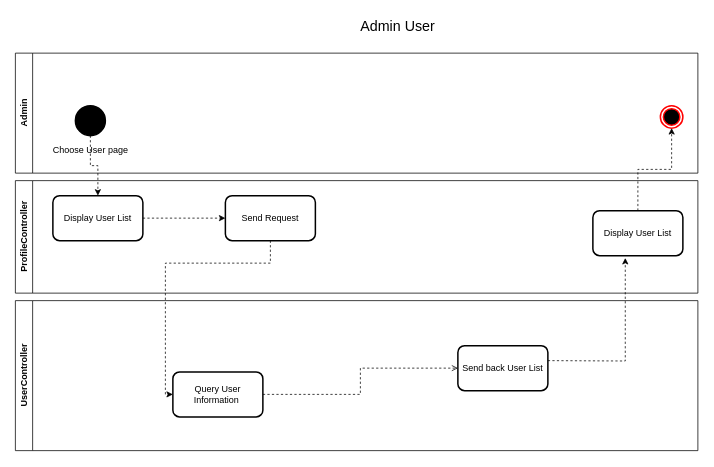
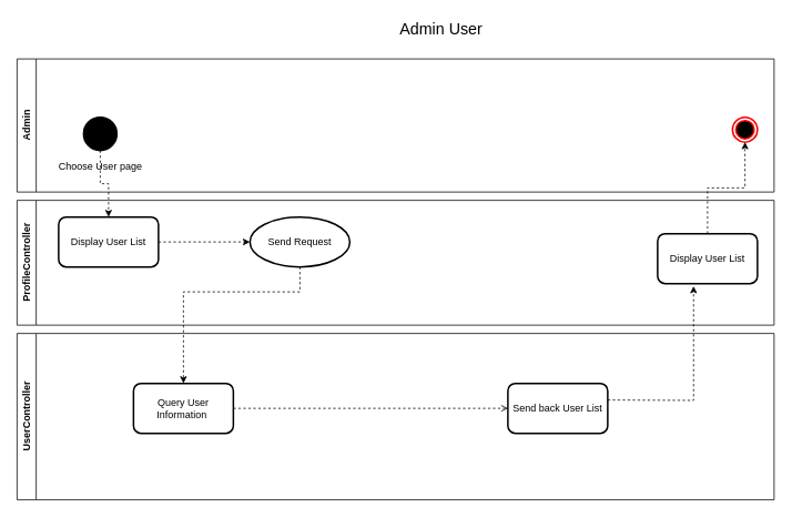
- <mxCell id="9" value="Send Request " style="rounded=1;whiteSpace=wrap;html=1;strokeWidth=2;fontFamily=Helvetica;fontSize=12;" vertex="1" parent="5"><mxGeometry x="280" y="20" width="120" height="60" as="geometry" /></mxCell>
+ <mxCell id="9" value="Send Request " style="ellipse;whiteSpace=wrap;html=1;strokeWidth=2;fontFamily=Helvetica;fontSize=12;" vertex="1" parent="5"><mxGeometry x="280" y="20" width="120" height="60" as="geometry" /></mxCell>
- <mxCell id="12" value="Query User Information&amp;nbsp;" style="rounded=1;whiteSpace=wrap;html=1;strokeWidth=2;fontFamily=Helvetica;fontSize=12;" vertex="1" parent="10"><mxGeometry x="210" y="95" width="120" height="60" as="geometry" /></mxCell>
+ <mxCell id="12" value="Query User Information&amp;nbsp;" style="rounded=1;whiteSpace=wrap;html=1;strokeWidth=2;fontFamily=Helvetica;fontSize=12;" vertex="1" parent="10"><mxGeometry x="140" y="60" width="120" height="60" as="geometry" /></mxCell>
